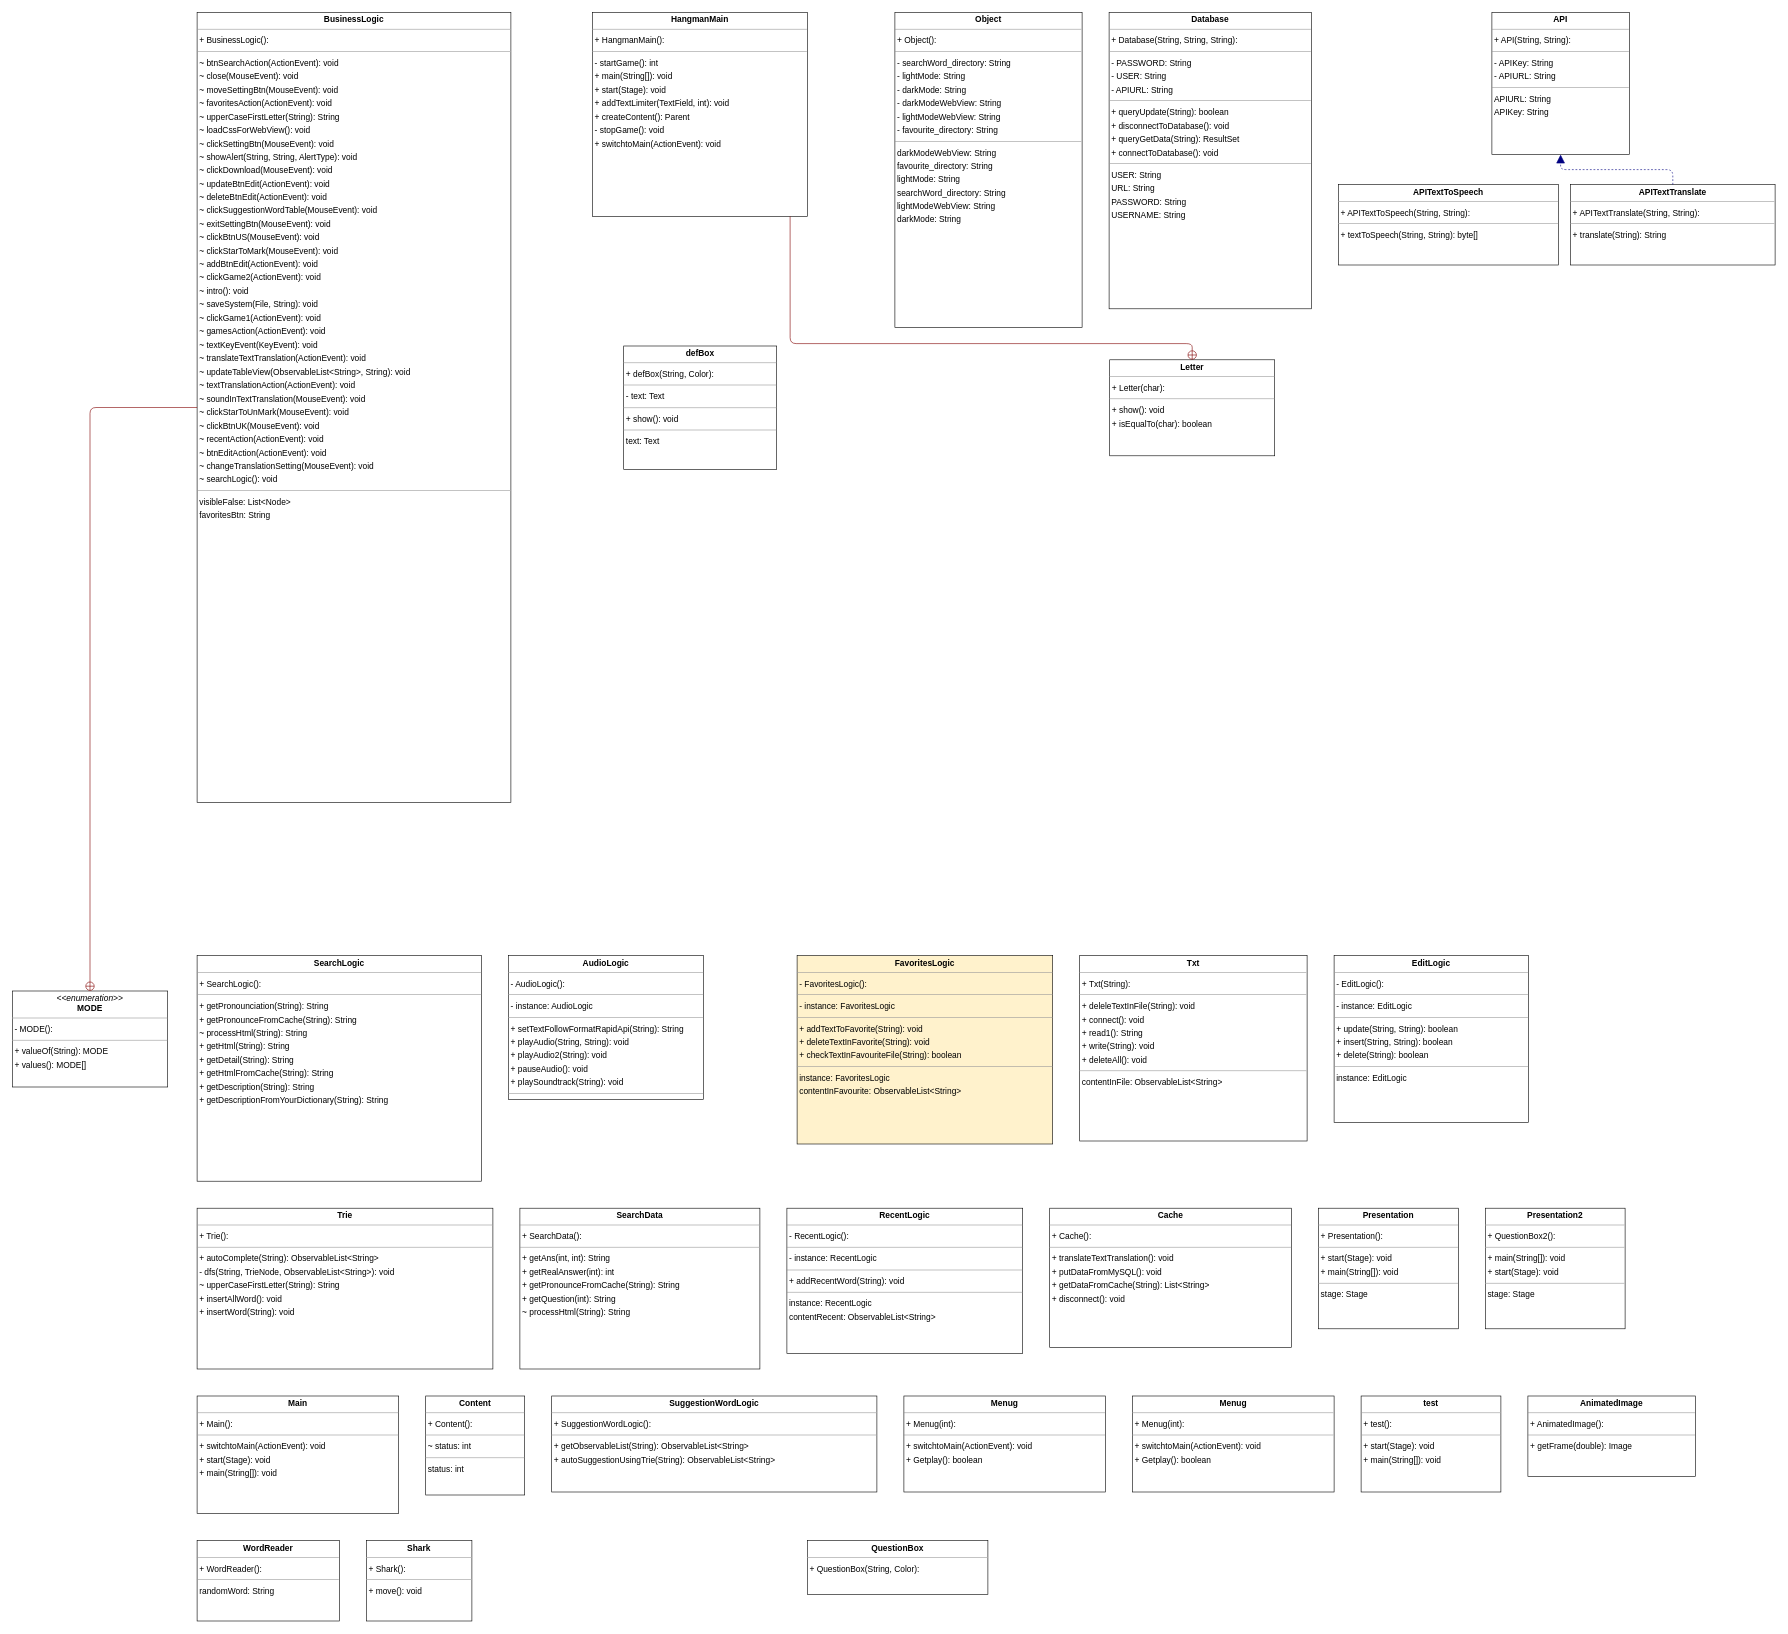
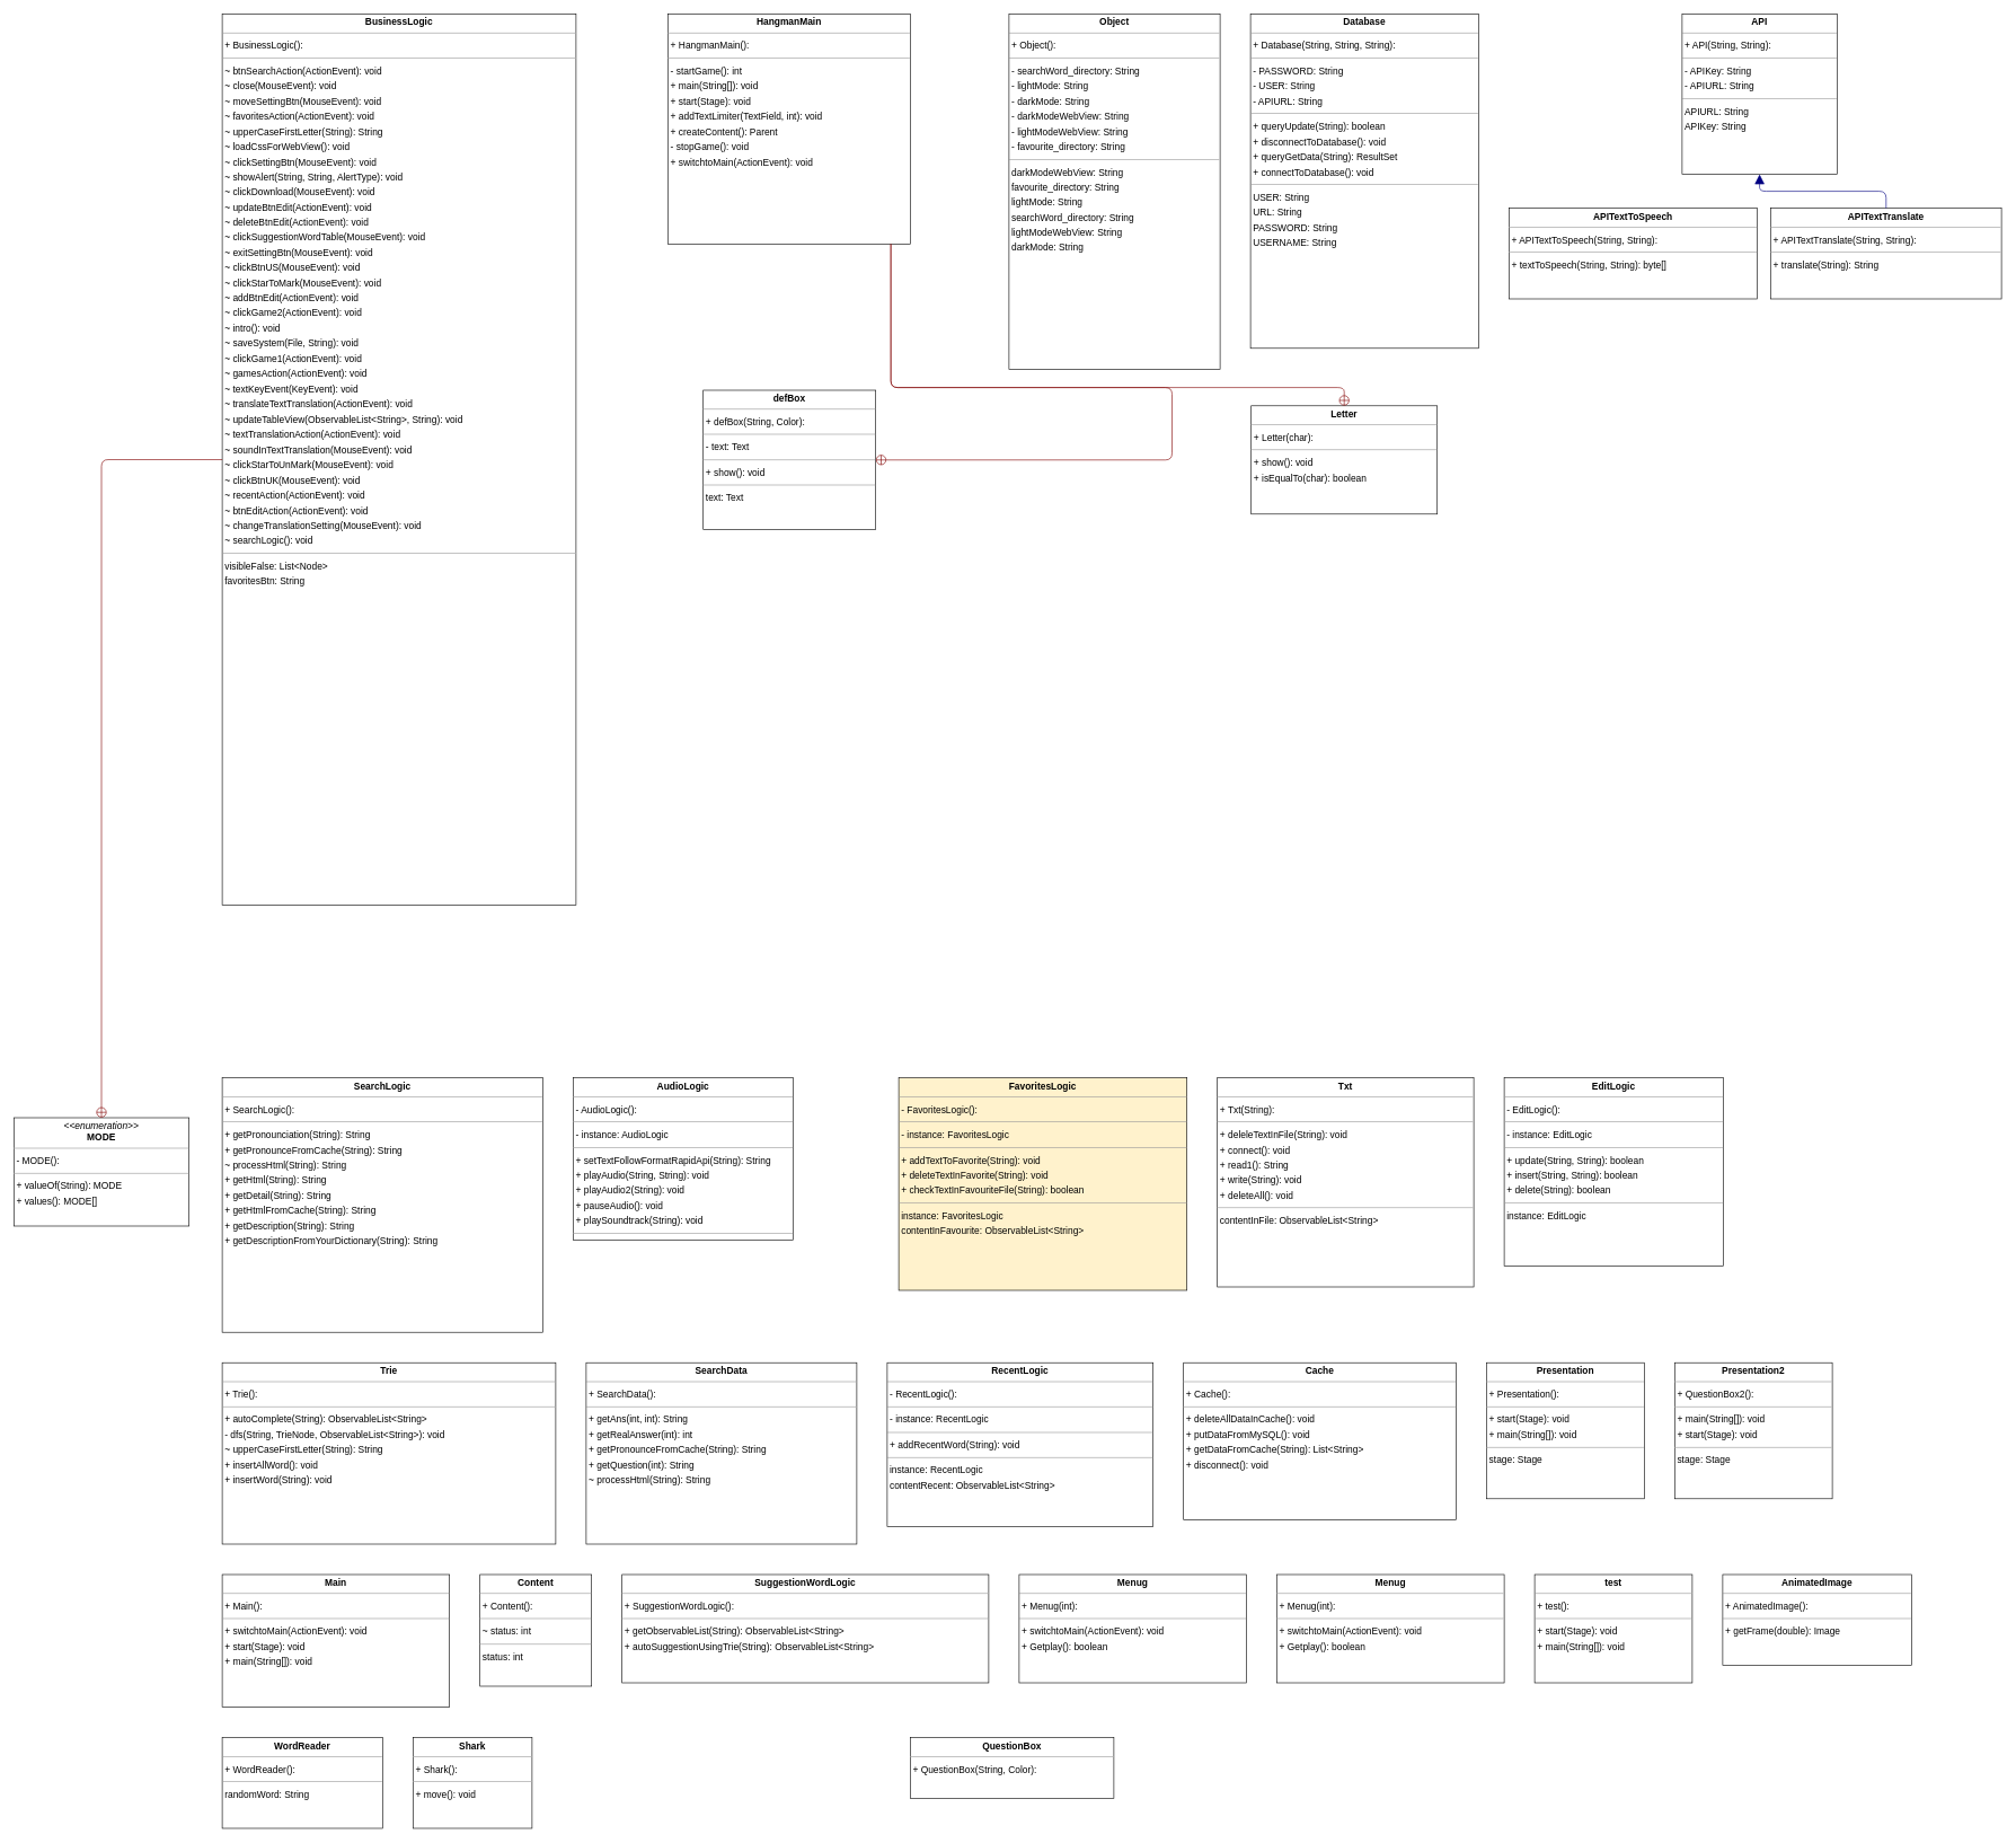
- <mxCell id="33" value="" style="html=1;rounded=1;edgeStyle=orthogonalEdgeStyle;dashed=1;startArrow=none;endArrow=block;endSize=12;strokeColor=#000082;exitX=0.500;exitY=0.000;exitDx=0;exitDy=0;entryX=0.500;entryY=1.000;entryDx=0;entryDy=0;" edge="1" parent="1" source="4" target="2"><mxGeometry width="50" height="50" relative="1" as="geometry"><Array as="points"><mxPoint x="2788" y="282" /><mxPoint x="2601" y="282" /></Array></mxGeometry></mxCell>
+ <mxCell id="33" value="" style="html=1;rounded=1;edgeStyle=orthogonalEdgeStyle;dashed=0;startArrow=none;endArrow=block;endSize=12;strokeColor=#000082;exitX=0.500;exitY=0.000;exitDx=0;exitDy=0;entryX=0.500;entryY=1.000;entryDx=0;entryDy=0;" edge="1" parent="1" source="4" target="2"><mxGeometry width="50" height="50" relative="1" as="geometry"><Array as="points"><mxPoint x="2788" y="282" /><mxPoint x="2601" y="282" /></Array></mxGeometry></mxCell>
+ <mxCell id="36" value="" style="html=1;rounded=1;edgeStyle=orthogonalEdgeStyle;dashed=0;startArrow=circlePlus;startFill=0;endArrow=none;strokeColor=#820000;exitX=1.000;exitY=0.500;exitDx=0;exitDy=0;entryX=0.920;entryY=1.000;entryDx=0;entryDy=0;" edge="1" parent="1" source="31" target="13"><mxGeometry width="50" height="50" relative="1" as="geometry"><Array as="points"><mxPoint x="1732" y="679" /><mxPoint x="1732" y="572" /><mxPoint x="1317" y="572" /></Array></mxGeometry></mxCell>
- <mxCell id="8" value="&lt;p style=&quot;margin:0px;margin-top:4px;text-align:center;&quot;&gt;&lt;b&gt;Cache&lt;/b&gt;&lt;/p&gt;&lt;hr size=&quot;1&quot;/&gt;&lt;p style=&quot;margin:0 0 0 4px;line-height:1.6;&quot;&gt;+ Cache(): &lt;/p&gt;&lt;hr size=&quot;1&quot;/&gt;&lt;p style=&quot;margin:0 0 0 4px;line-height:1.6;&quot;&gt;+ translateTextTranslation(): void&lt;br/&gt;+ putDataFromMySQL(): void&lt;br/&gt;+ getDataFromCache(String): List&amp;lt;String&amp;gt;&lt;br/&gt;+ disconnect(): void&lt;/p&gt;" style="verticalAlign=top;align=left;overflow=fill;fontSize=14;fontFamily=Helvetica;html=1;rounded=0;shadow=0;comic=0;labelBackgroundColor=none;strokeWidth=1;" vertex="1" parent="1"><mxGeometry x="1749" y="2013" width="403" height="232" as="geometry" /></mxCell>
+ <mxCell id="8" value="&lt;p style=&quot;margin:0px;margin-top:4px;text-align:center;&quot;&gt;&lt;b&gt;Cache&lt;/b&gt;&lt;/p&gt;&lt;hr size=&quot;1&quot;/&gt;&lt;p style=&quot;margin:0 0 0 4px;line-height:1.6;&quot;&gt;+ Cache(): &lt;/p&gt;&lt;hr size=&quot;1&quot;/&gt;&lt;p style=&quot;margin:0 0 0 4px;line-height:1.6;&quot;&gt;+ deleteAllDataInCache(): void&lt;br/&gt;+ putDataFromMySQL(): void&lt;br/&gt;+ getDataFromCache(String): List&amp;lt;String&amp;gt;&lt;br/&gt;+ disconnect(): void&lt;/p&gt;" style="verticalAlign=top;align=left;overflow=fill;fontSize=14;fontFamily=Helvetica;html=1;rounded=0;shadow=0;comic=0;labelBackgroundColor=none;strokeWidth=1;" vertex="1" parent="1"><mxGeometry x="1749" y="2013" width="403" height="232" as="geometry" /></mxCell>
